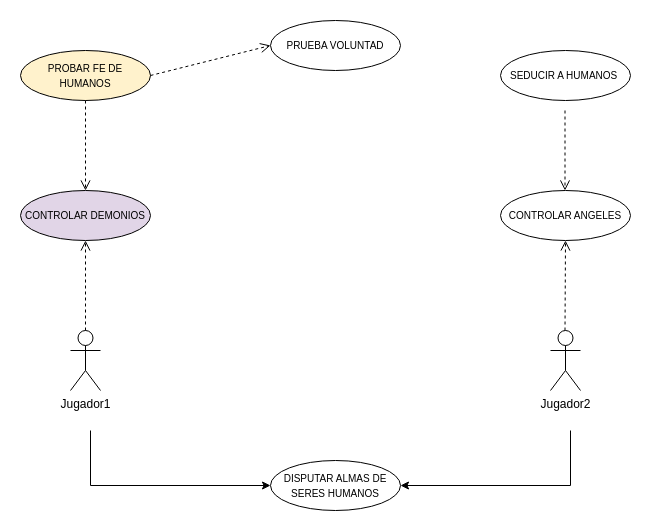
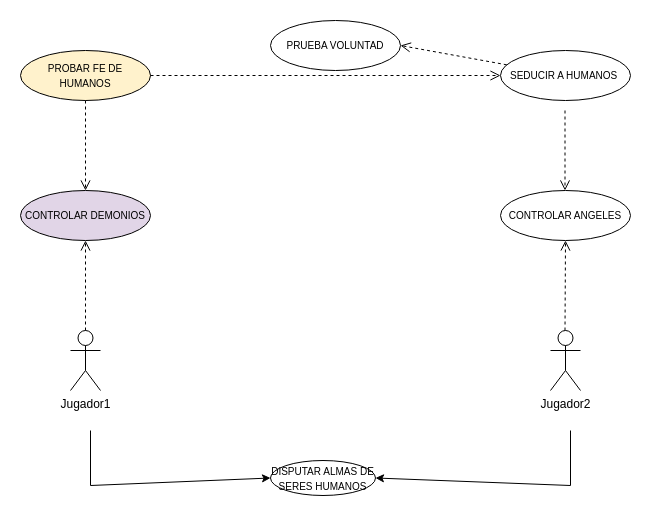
+ <mxCell id="17" value="" style="html=1;verticalAlign=bottom;endArrow=open;dashed=1;endSize=8;rounded=0;fontSize=10;entryX=1;entryY=0.5;entryDx=0;entryDy=0;" edge="1" parent="1" source="13" target="15"><mxGeometry x="-0.5" y="-40" relative="1" as="geometry"><mxPoint x="430" y="70" as="sourcePoint" /><mxPoint x="540" y="70" as="targetPoint" /><mxPoint as="offset" /></mxGeometry></mxCell>
- <mxCell id="16" value="" style="html=1;verticalAlign=bottom;endArrow=open;dashed=1;endSize=8;rounded=0;fontSize=10;exitX=1;exitY=0.5;exitDx=0;exitDy=0;entryX=0;entryY=0.5;entryDx=0;entryDy=0;" edge="1" parent="1" source="11" target="15"><mxGeometry x="-0.5" y="-40" relative="1" as="geometry"><mxPoint x="190" y="80" as="sourcePoint" /><mxPoint x="190" y="-10" as="targetPoint" /><mxPoint as="offset" /></mxGeometry></mxCell>
+ <mxCell id="16" value="" style="html=1;verticalAlign=bottom;endArrow=open;dashed=1;endSize=8;rounded=0;fontSize=10;exitX=1;exitY=0.5;exitDx=0;exitDy=0;" edge="1" parent="1" source="11" target="13"><mxGeometry x="-0.5" y="-40" relative="1" as="geometry"><mxPoint x="190" y="80" as="sourcePoint" /><mxPoint x="190" y="-10" as="targetPoint" /><mxPoint as="offset" /></mxGeometry></mxCell>
- <mxCell id="4" value="&lt;font style=&quot;font-size: 10px;&quot;&gt;DISPUTAR ALMAS DE SERES HUMANOS&lt;/font&gt;" style="ellipse;whiteSpace=wrap;html=1;" vertex="1" parent="1"><mxGeometry x="270" y="460" width="130" height="50" as="geometry" /></mxCell>
+ <mxCell id="4" value="&lt;font style=&quot;font-size: 10px;&quot;&gt;DISPUTAR ALMAS DE SERES HUMANOS&lt;/font&gt;" style="ellipse;whiteSpace=wrap;html=1;" vertex="1" parent="1"><mxGeometry x="270" y="460" width="105" height="35" as="geometry" /></mxCell>
